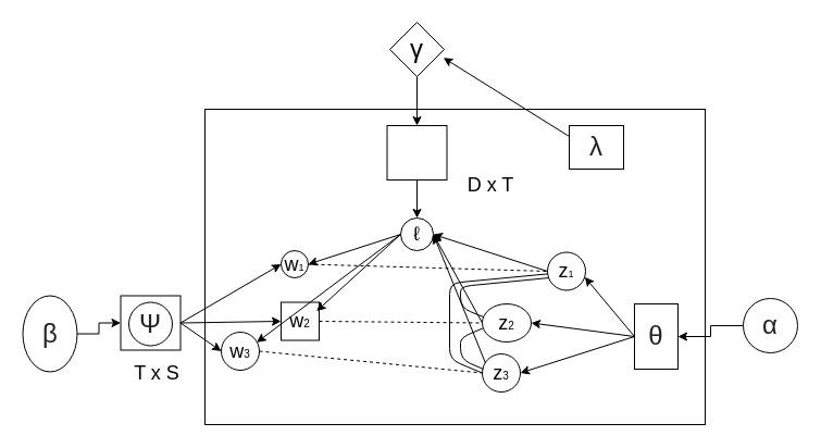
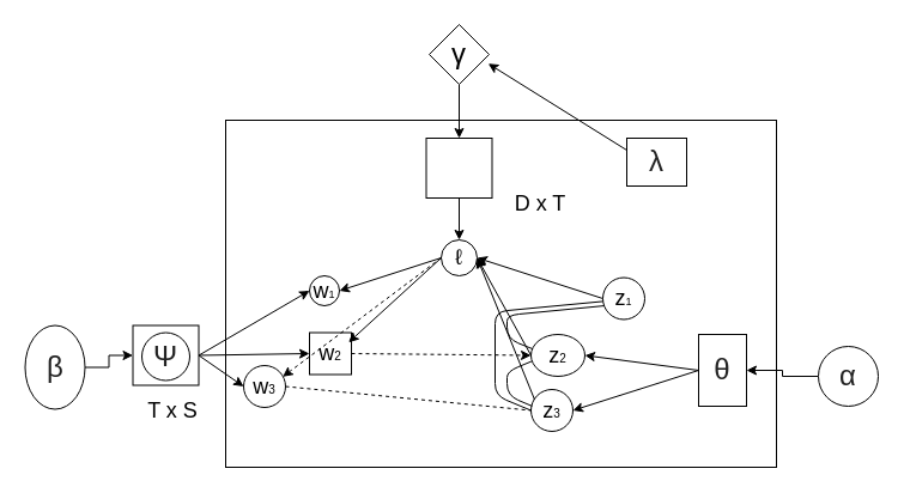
- <mxCell id="30" value="" style="endArrow=none;dashed=1;html=1;exitX=1;exitY=0.5;exitDx=0;exitDy=0;entryX=0;entryY=0.5;entryDx=0;entryDy=0;" edge="1" parent="1" source="15" target="18"><mxGeometry width="50" height="50" relative="1" as="geometry"><mxPoint x="303" y="305" as="sourcePoint" /><mxPoint x="453" y="306.667" as="targetPoint" /></mxGeometry></mxCell>
- <mxCell id="24" value="" style="endArrow=classic;html=1;exitX=0;exitY=0.5;exitDx=0;exitDy=0;entryX=0.067;entryY=0.733;entryDx=0;entryDy=0;entryPerimeter=0;" edge="1" parent="1" source="14" target="17"><mxGeometry width="50" height="50" relative="1" as="geometry"><mxPoint x="373" y="251.667" as="sourcePoint" /><mxPoint x="303" y="305" as="targetPoint" /></mxGeometry></mxCell>
+ <mxCell id="24" value="" style="endArrow=classic;html=1;exitX=0;exitY=0.5;exitDx=0;exitDy=0;entryX=0.067;entryY=0.733;entryDx=0;entryDy=0;entryPerimeter=0;dashed=1;" edge="1" parent="1" source="14" target="17"><mxGeometry width="50" height="50" relative="1" as="geometry"><mxPoint x="373" y="251.667" as="sourcePoint" /><mxPoint x="303" y="305" as="targetPoint" /></mxGeometry></mxCell>
- <mxCell id="25" value="" style="endArrow=classic;html=1;entryX=0.981;entryY=0.652;entryDx=0;entryDy=0;entryPerimeter=0;exitX=0;exitY=0.5;exitDx=0;exitDy=0;" edge="1" parent="1" source="13" target="18"><mxGeometry width="50" height="50" relative="1" as="geometry"><mxPoint x="473" y="351.5" as="sourcePoint" /><mxPoint x="523" y="301.5" as="targetPoint" /></mxGeometry></mxCell>
- <mxCell id="29" value="" style="endArrow=none;dashed=1;html=1;exitX=1;exitY=0.5;exitDx=0;exitDy=0;entryX=0;entryY=0.5;entryDx=0;entryDy=0;" edge="1" parent="1" source="16" target="19"><mxGeometry width="50" height="50" relative="1" as="geometry"><mxPoint x="303" y="352.667" as="sourcePoint" /><mxPoint x="453" y="352.667" as="targetPoint" /></mxGeometry></mxCell>
+ <mxCell id="29" value="" style="endArrow=classic;dashed=1;html=1;exitX=1;exitY=0.5;exitDx=0;exitDy=0;entryX=0;entryY=0.5;entryDx=0;entryDy=0;" edge="1" parent="1" source="16" target="19"><mxGeometry width="50" height="50" relative="1" as="geometry"><mxPoint x="303" y="352.667" as="sourcePoint" /><mxPoint x="453" y="352.667" as="targetPoint" /></mxGeometry></mxCell>
- <mxCell id="8" value="&lt;span style=&quot;color: rgb(34 , 34 , 34) ; font-family: &amp;#34;arial&amp;#34; , sans-serif ; text-align: left ; background-color: rgb(255 , 255 , 255)&quot;&gt;&lt;font style=&quot;font-size: 24px&quot;&gt;α&lt;/font&gt;&lt;/span&gt;" style="ellipse;whiteSpace=wrap;html=1;aspect=fixed;align=center;" vertex="1" parent="1"><mxGeometry x="683" y="274" width="50" height="50" as="geometry" /></mxCell>
+ <mxCell id="8" value="&lt;span style=&quot;color: rgb(34 , 34 , 34) ; font-family: &amp;#34;arial&amp;#34; , sans-serif ; text-align: left ; background-color: rgb(255 , 255 , 255)&quot;&gt;&lt;font style=&quot;font-size: 24px&quot;&gt;α&lt;/font&gt;&lt;/span&gt;" style="ellipse;whiteSpace=wrap;html=1;aspect=fixed;align=center;" vertex="1" parent="1"><mxGeometry x="683" y="289" width="50" height="50" as="geometry" /></mxCell>
